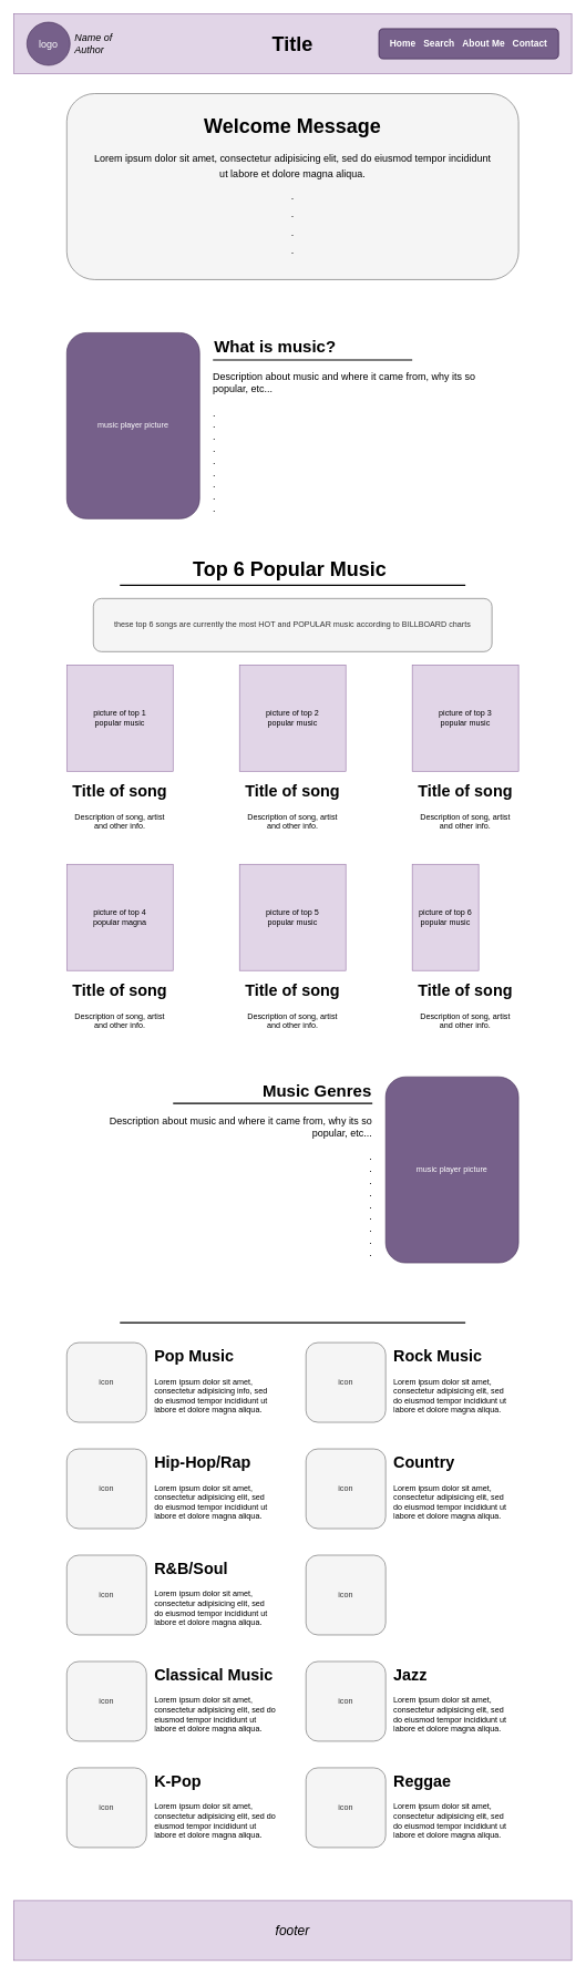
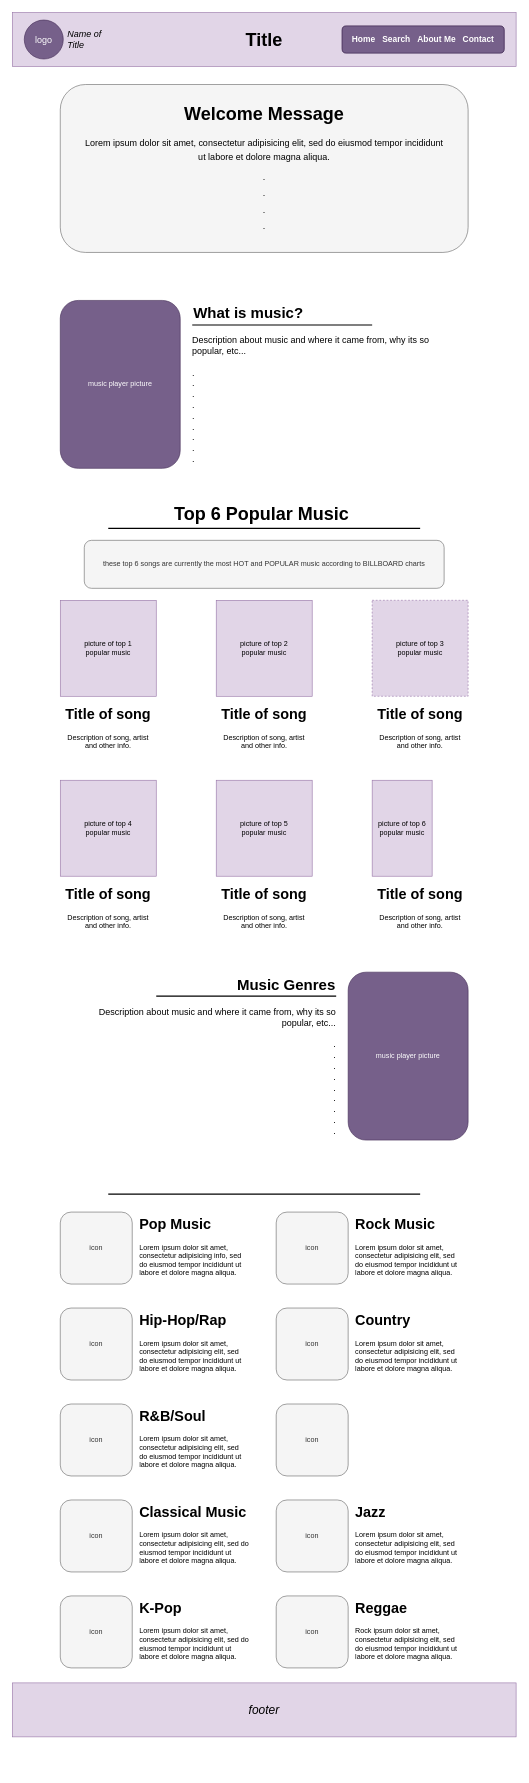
- <mxCell id="5" value="&lt;i&gt;Name of Author&lt;/i&gt;" style="text;html=1;align=left;verticalAlign=middle;whiteSpace=wrap;rounded=0;fontSize=15;" parent="1" vertex="1"><mxGeometry x="110" y="50" width="80" height="30" as="geometry" /></mxCell>
+ <mxCell id="5" value="&lt;i&gt;Name of Title&lt;/i&gt;" style="text;html=1;align=left;verticalAlign=middle;whiteSpace=wrap;rounded=0;fontSize=15;" parent="1" vertex="1"><mxGeometry x="110" y="50" width="80" height="30" as="geometry" /></mxCell>
- <mxCell id="17" value="picture of top 3&lt;div&gt;popular music&lt;/div&gt;" style="whiteSpace=wrap;html=1;aspect=fixed;fillColor=#e1d5e7;strokeColor=#9673a6;" parent="1" vertex="1"><mxGeometry x="620" y="1000" width="160" height="160" as="geometry" /></mxCell>
+ <mxCell id="17" value="picture of top 3&lt;div&gt;popular music&lt;/div&gt;" style="whiteSpace=wrap;html=1;aspect=fixed;fillColor=#e1d5e7;strokeColor=#9673a6;dashed=1;" parent="1" vertex="1"><mxGeometry x="620" y="1000" width="160" height="160" as="geometry" /></mxCell>
- <mxCell id="25" value="picture of top 4&lt;div&gt;popular magna&lt;/div&gt;" style="whiteSpace=wrap;html=1;aspect=fixed;fillColor=#e1d5e7;strokeColor=#9673a6;" parent="1" vertex="1"><mxGeometry x="100" y="1300" width="160" height="160" as="geometry" /></mxCell>
+ <mxCell id="25" value="picture of top 4&lt;div&gt;popular music&lt;/div&gt;" style="whiteSpace=wrap;html=1;aspect=fixed;fillColor=#e1d5e7;strokeColor=#9673a6;" parent="1" vertex="1"><mxGeometry x="100" y="1300" width="160" height="160" as="geometry" /></mxCell>
- <mxCell id="50" value="&lt;h1 style=&quot;margin-top: 0px;&quot;&gt;Reggae&lt;/h1&gt;&lt;p&gt;Lorem ipsum dolor sit amet, consectetur adipisicing elit, sed do eiusmod tempor incididunt ut labore et dolore magna aliqua.&lt;/p&gt;" style="text;html=1;whiteSpace=wrap;overflow=hidden;rounded=0;fontSize=12;" parent="1" vertex="1"><mxGeometry x="590" y="2660" width="180" height="120" as="geometry" /></mxCell>
+ <mxCell id="50" value="&lt;h1 style=&quot;margin-top: 0px;&quot;&gt;Reggae&lt;/h1&gt;&lt;p&gt;Rock ipsum dolor sit amet, consectetur adipisicing elit, sed do eiusmod tempor incididunt ut labore et dolore magna aliqua.&lt;/p&gt;" style="text;html=1;whiteSpace=wrap;overflow=hidden;rounded=0;fontSize=12;" parent="1" vertex="1"><mxGeometry x="590" y="2660" width="180" height="120" as="geometry" /></mxCell>
- <mxCell id="51" value="&lt;font style=&quot;font-size: 20px;&quot;&gt;footer&lt;/font&gt;" style="rounded=0;whiteSpace=wrap;html=1;fillColor=#e1d5e7;strokeColor=#9673a6;fontStyle=2" parent="1" vertex="1"><mxGeometry y="2860" width="840" height="90" as="geometry" x="20" /></mxCell>
+ <mxCell id="51" value="&lt;font style=&quot;font-size: 20px;&quot;&gt;footer&lt;/font&gt;" style="rounded=0;whiteSpace=wrap;html=1;fillColor=#e1d5e7;strokeColor=#9673a6;fontStyle=2" parent="1" vertex="1"><mxGeometry x="20" y="2805" width="840" height="90" as="geometry" /></mxCell>
